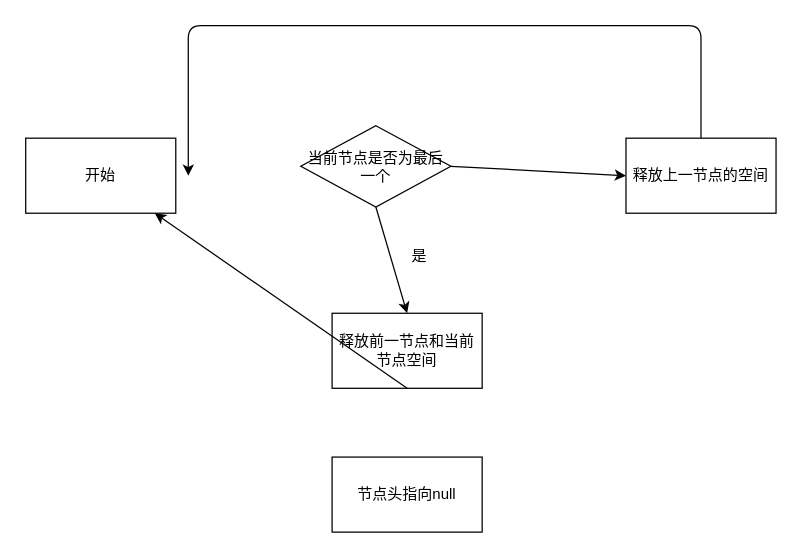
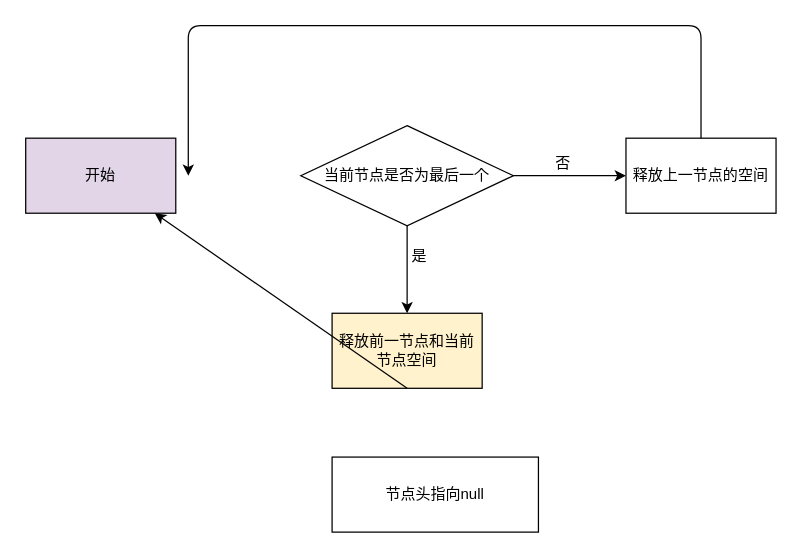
+ <mxCell id="5" value="否" style="text;html=1;strokeColor=none;fillColor=none;align=center;verticalAlign=middle;whiteSpace=wrap;rounded=0;" parent="1" vertex="1"><mxGeometry x="430" y="120" width="40" height="20" as="geometry" /></mxCell>
- <mxCell id="3" value="当前节点是否为最后一个" style="rhombus;whiteSpace=wrap;html=1;" parent="1" vertex="1"><mxGeometry x="240" y="100" width="120" height="65" as="geometry" /></mxCell>
+ <mxCell id="3" value="当前节点是否为最后一个" style="rhombus;whiteSpace=wrap;html=1;" parent="1" vertex="1"><mxGeometry x="240" y="100" width="170" height="80" as="geometry" /></mxCell>
- <mxCell id="2" value="开始" style="rounded=0;whiteSpace=wrap;html=1;" parent="1" vertex="1"><mxGeometry x="20" y="110" width="120" height="60" as="geometry" /></mxCell>
+ <mxCell id="2" value="开始" style="rounded=0;whiteSpace=wrap;html=1;fillColor=#e1d5e7;" parent="1" vertex="1"><mxGeometry x="20" y="110" width="120" height="60" as="geometry" /></mxCell>
- <mxCell id="10" value="释放前一节点和当前节点空间" style="rounded=0;whiteSpace=wrap;html=1;" parent="1" vertex="1"><mxGeometry x="265" y="250" width="120" height="60" as="geometry" /></mxCell>
+ <mxCell id="10" value="释放前一节点和当前节点空间" style="rounded=0;whiteSpace=wrap;html=1;fillColor=#fff2cc;" parent="1" vertex="1"><mxGeometry x="265" y="250" width="120" height="60" as="geometry" /></mxCell>
- <mxCell id="12" value="节点头指向null" style="rounded=0;whiteSpace=wrap;html=1;" parent="1" vertex="1"><mxGeometry x="265" y="365" width="120" height="60" as="geometry" /></mxCell>
+ <mxCell id="12" value="节点头指向null" style="rounded=0;whiteSpace=wrap;html=1;" parent="1" vertex="1"><mxGeometry x="265" y="365" width="165" height="60" as="geometry" /></mxCell>
